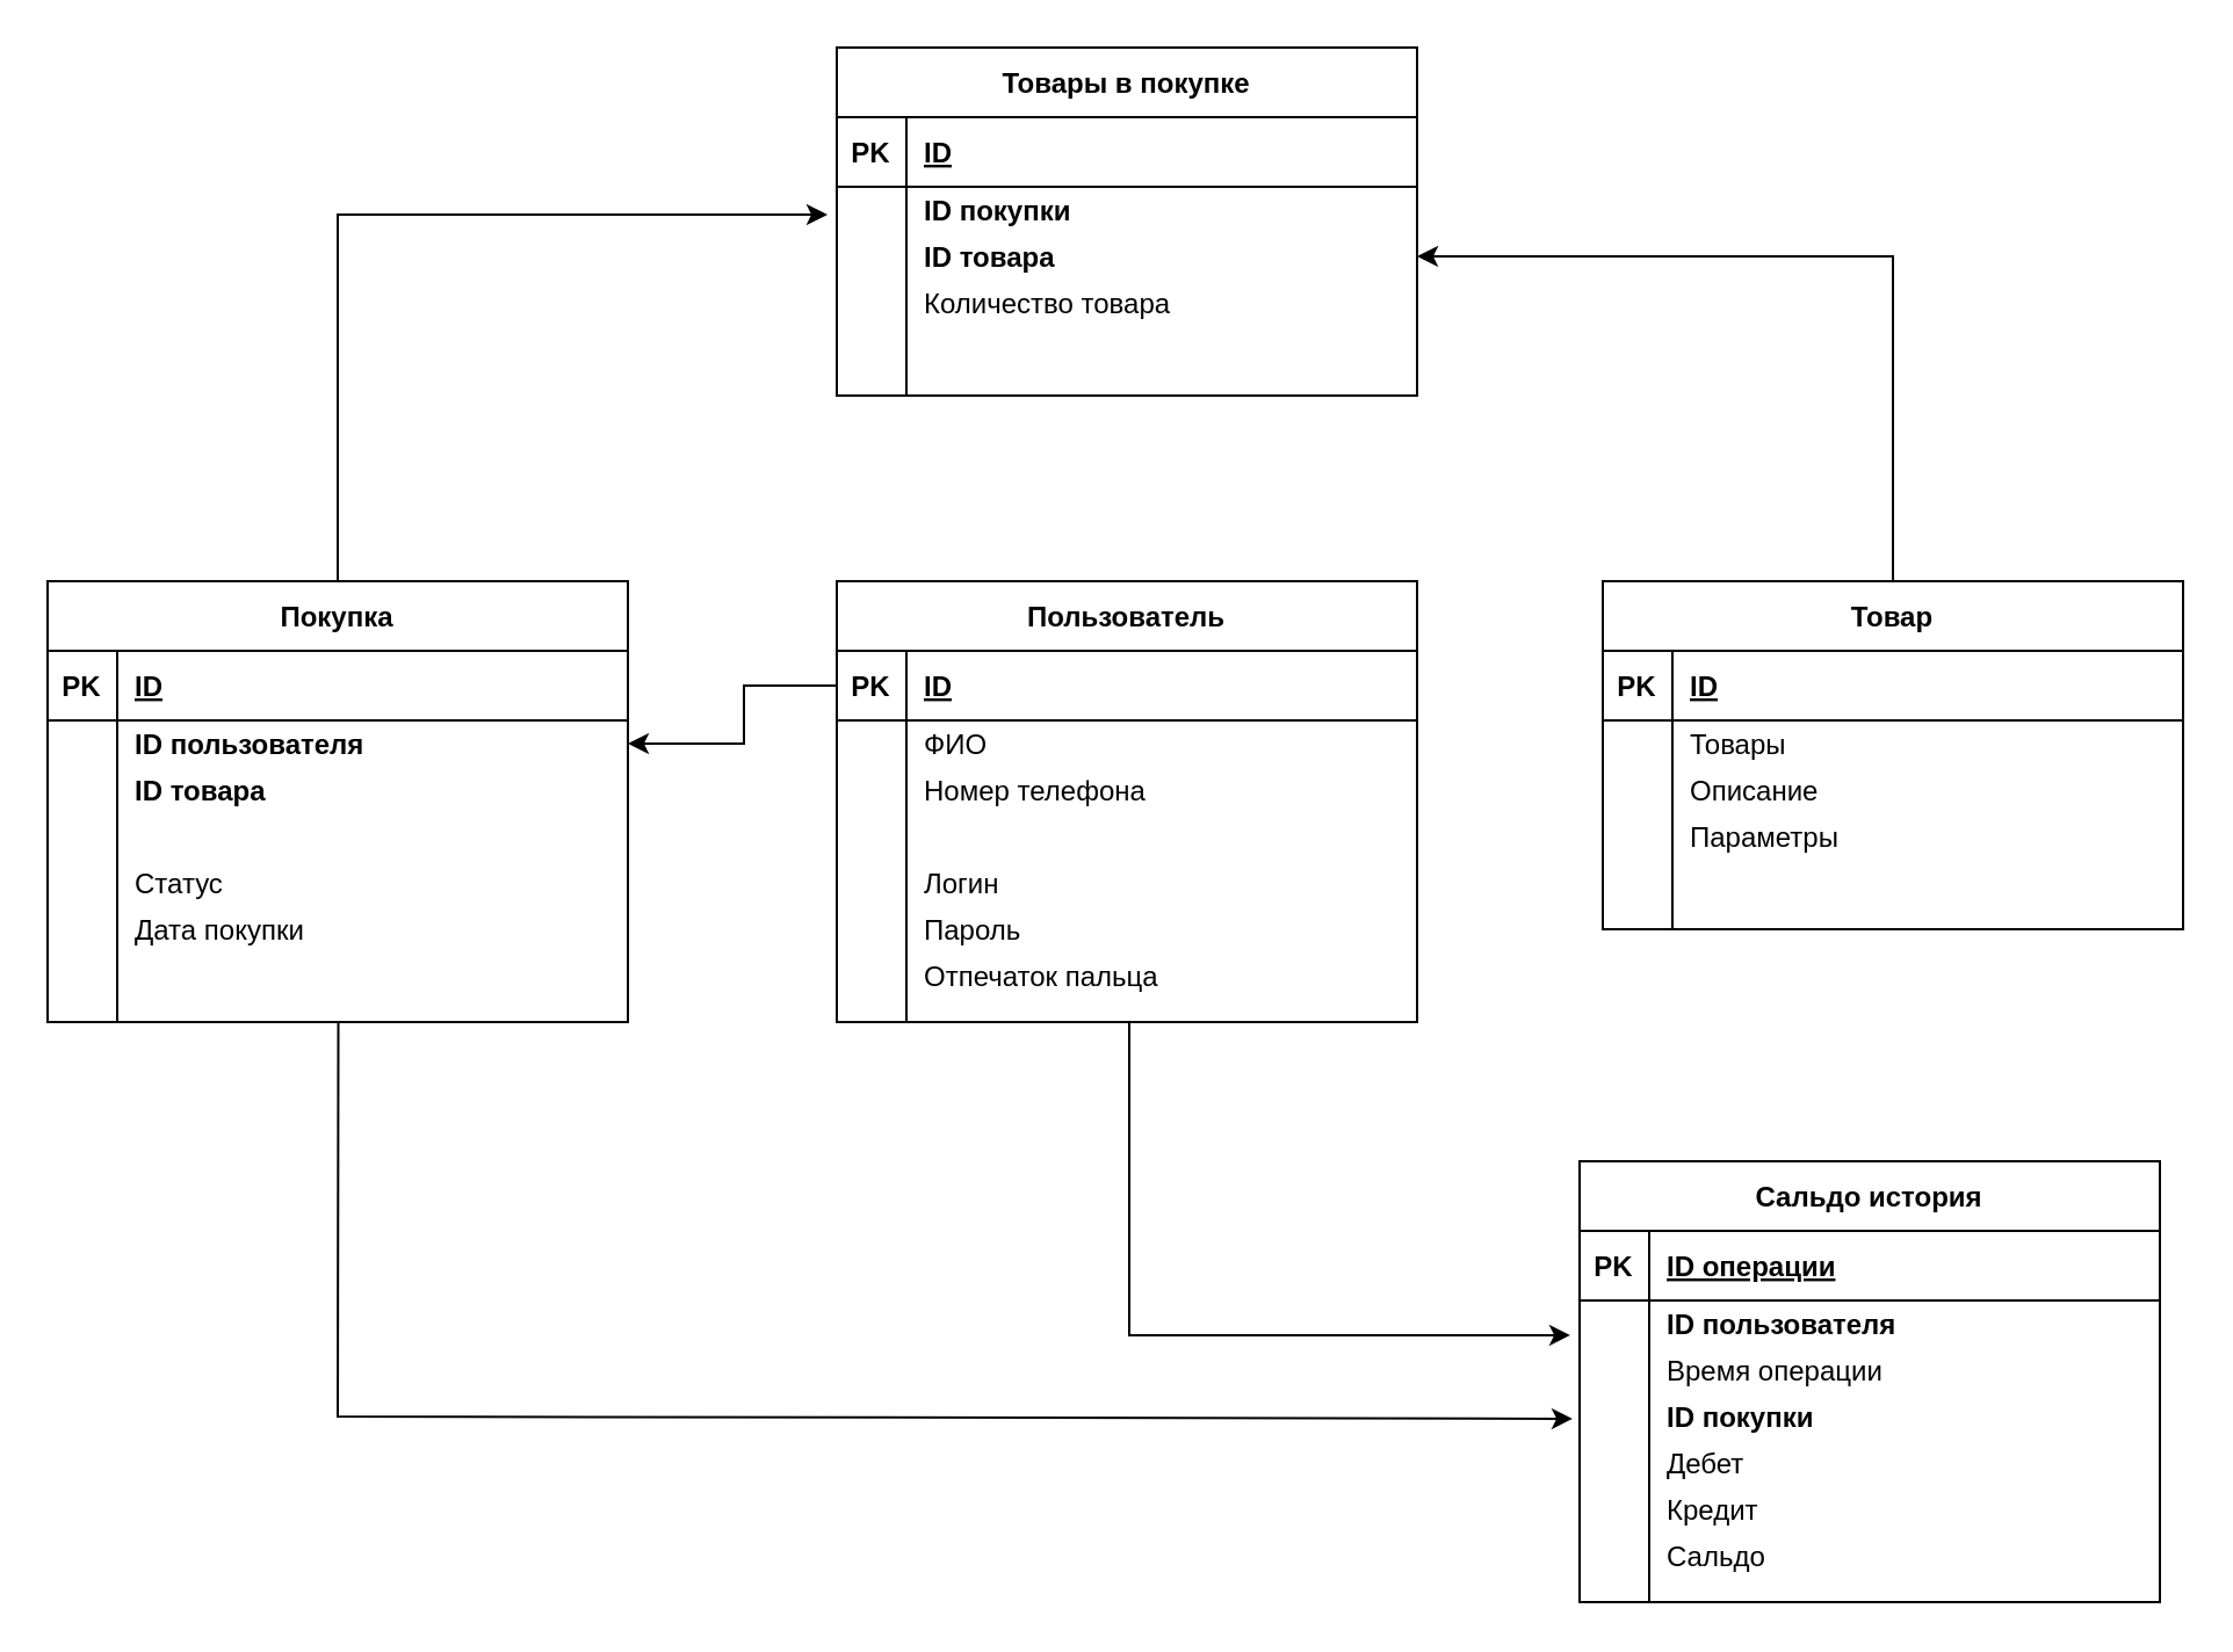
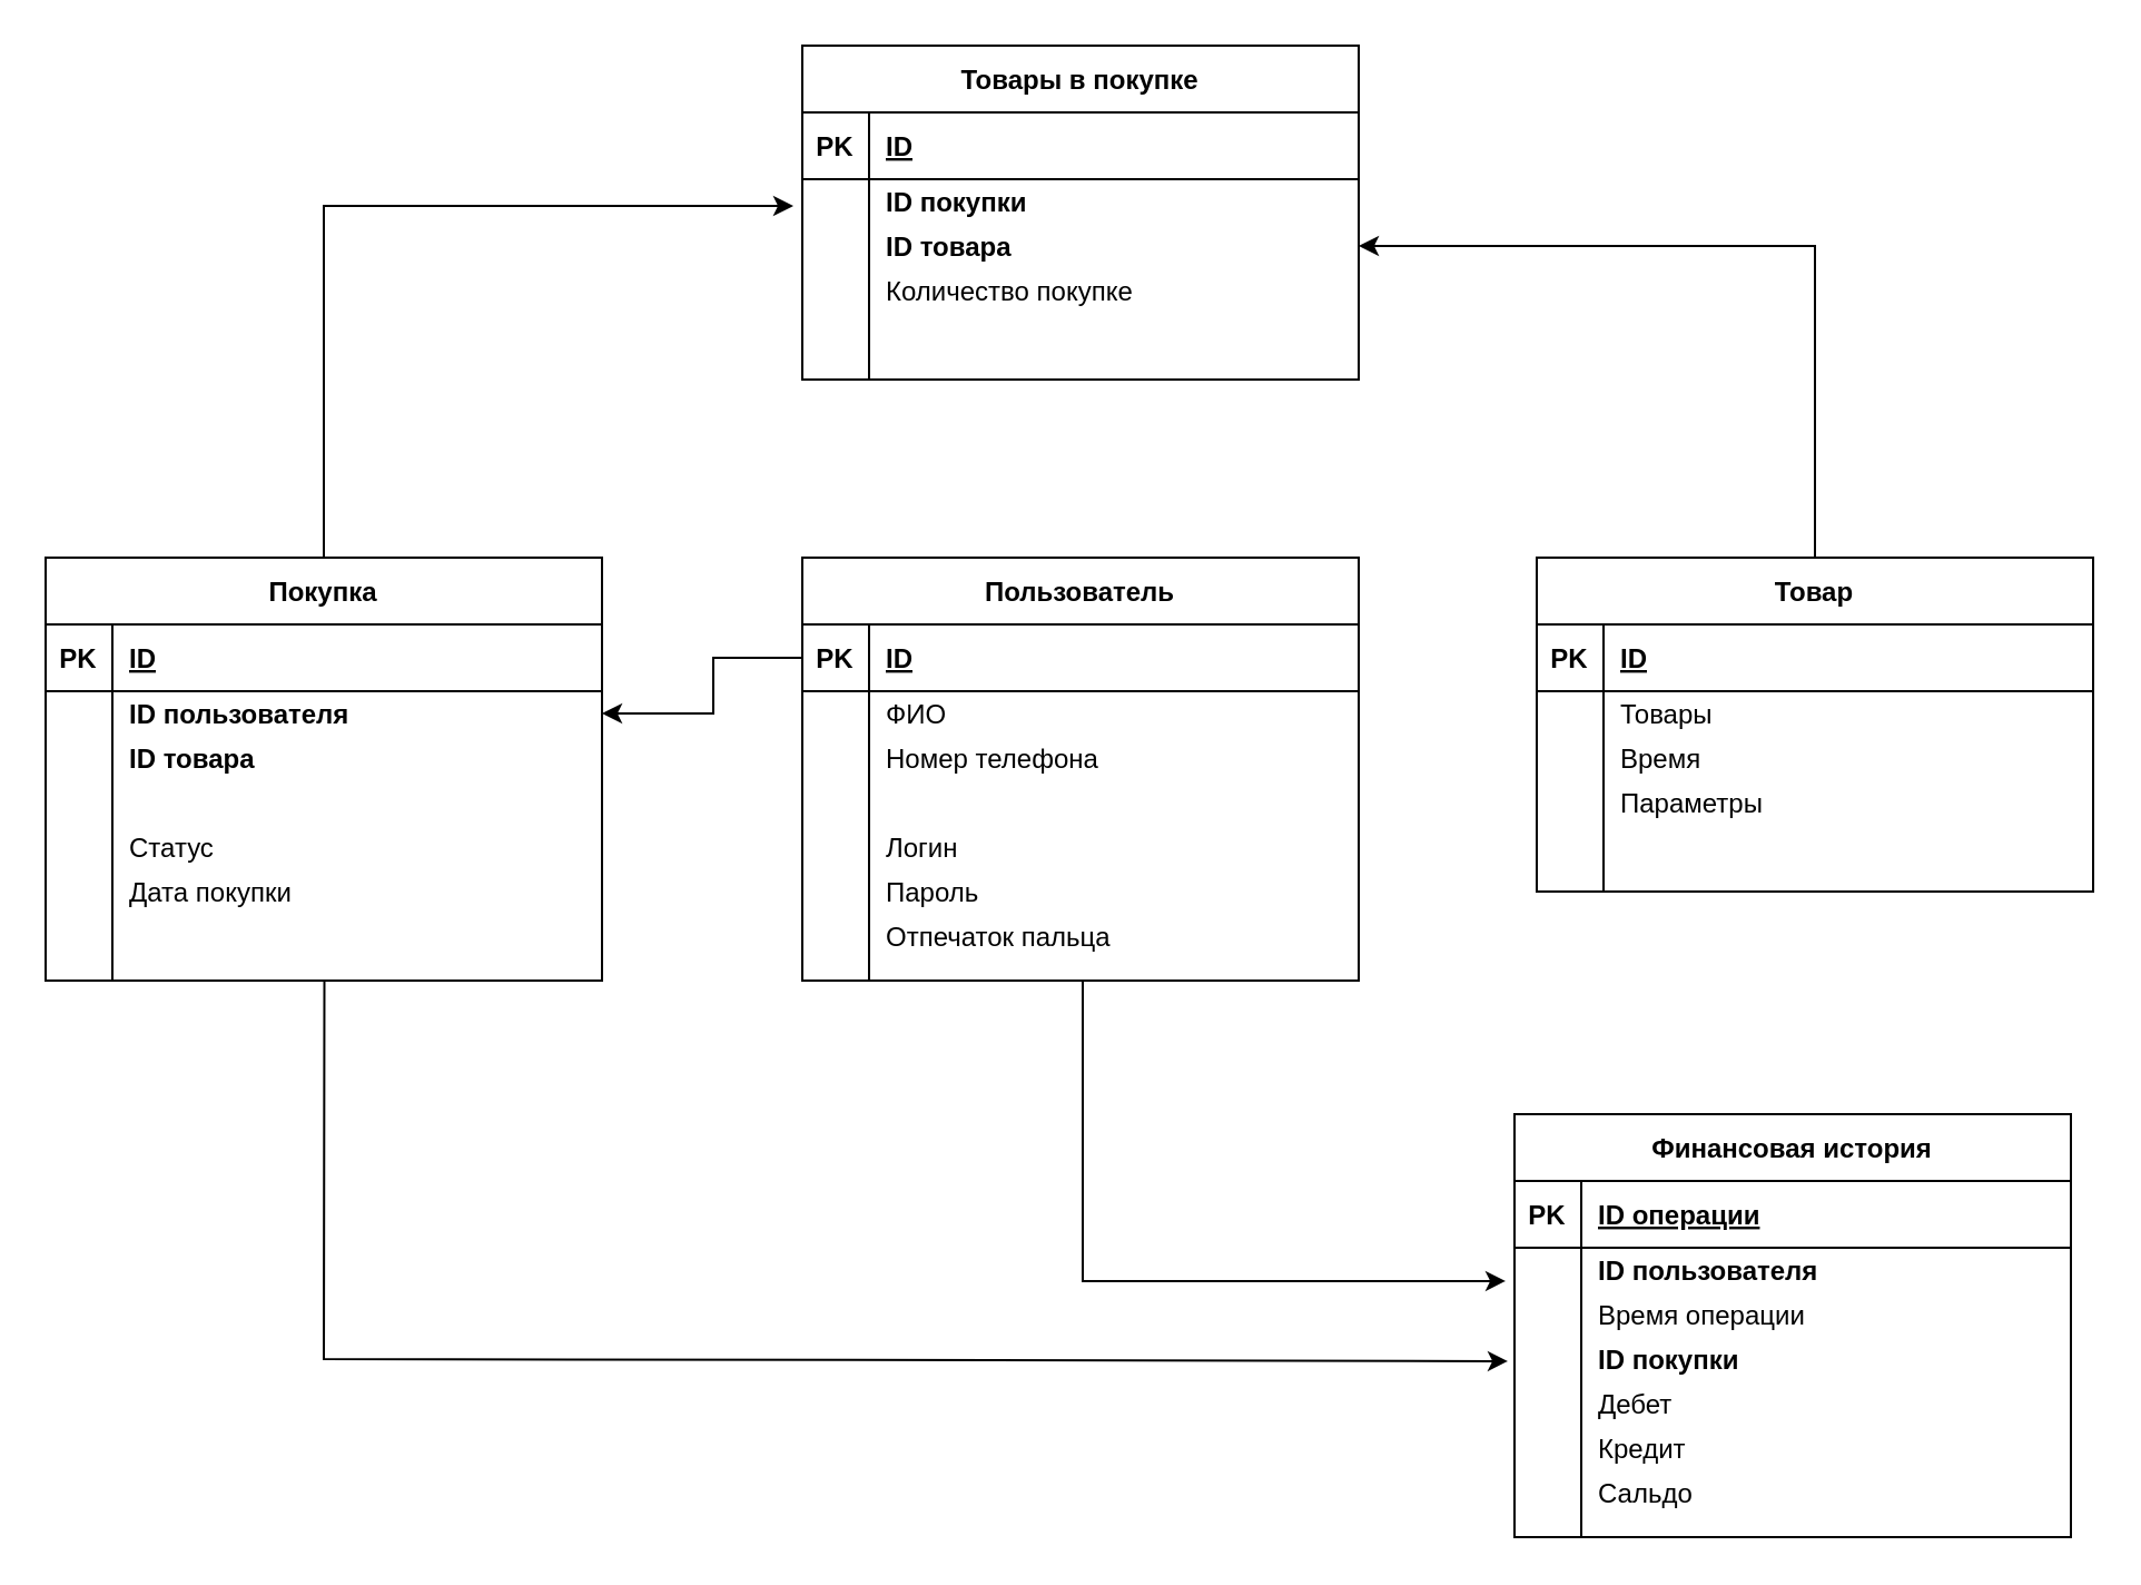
- <mxCell id="64" value="Количество товара" style="shape=partialRectangle;overflow=hidden;connectable=0;fillColor=none;top=0;left=0;bottom=0;right=0;align=left;spacingLeft=6;" parent="1" vertex="1"><mxGeometry x="390" y="120" width="220" height="20" as="geometry"><mxRectangle width="220" height="40" as="alternateBounds" /></mxGeometry></mxCell>
+ <mxCell id="64" value="Количество покупке" style="shape=partialRectangle;overflow=hidden;connectable=0;fillColor=none;top=0;left=0;bottom=0;right=0;align=left;spacingLeft=6;" parent="1" vertex="1"><mxGeometry x="390" y="120" width="220" height="20" as="geometry"><mxRectangle width="220" height="40" as="alternateBounds" /></mxGeometry></mxCell>
- <mxCell id="21" value="Описание" style="shape=partialRectangle;overflow=hidden;connectable=0;fillColor=none;top=0;left=0;bottom=0;right=0;align=left;spacingLeft=6;" parent="1" vertex="1"><mxGeometry x="720" y="330" width="220" height="20" as="geometry"><mxRectangle width="220" height="40" as="alternateBounds" /></mxGeometry></mxCell>
+ <mxCell id="21" value="Время" style="shape=partialRectangle;overflow=hidden;connectable=0;fillColor=none;top=0;left=0;bottom=0;right=0;align=left;spacingLeft=6;" parent="1" vertex="1"><mxGeometry x="720" y="330" width="220" height="20" as="geometry"><mxRectangle width="220" height="40" as="alternateBounds" /></mxGeometry></mxCell>
- <mxCell id="12" value="Сальдо история" style="shape=table;startSize=30;container=1;collapsible=1;childLayout=tableLayout;fixedRows=1;rowLines=0;fontStyle=1;align=center;resizeLast=1;" parent="1" vertex="1"><mxGeometry x="680" y="500" width="250" height="190" as="geometry" /></mxCell>
+ <mxCell id="12" value="Финансовая история" style="shape=table;startSize=30;container=1;collapsible=1;childLayout=tableLayout;fixedRows=1;rowLines=0;fontStyle=1;align=center;resizeLast=1;" parent="1" vertex="1"><mxGeometry x="680" y="500" width="250" height="190" as="geometry" /></mxCell>
